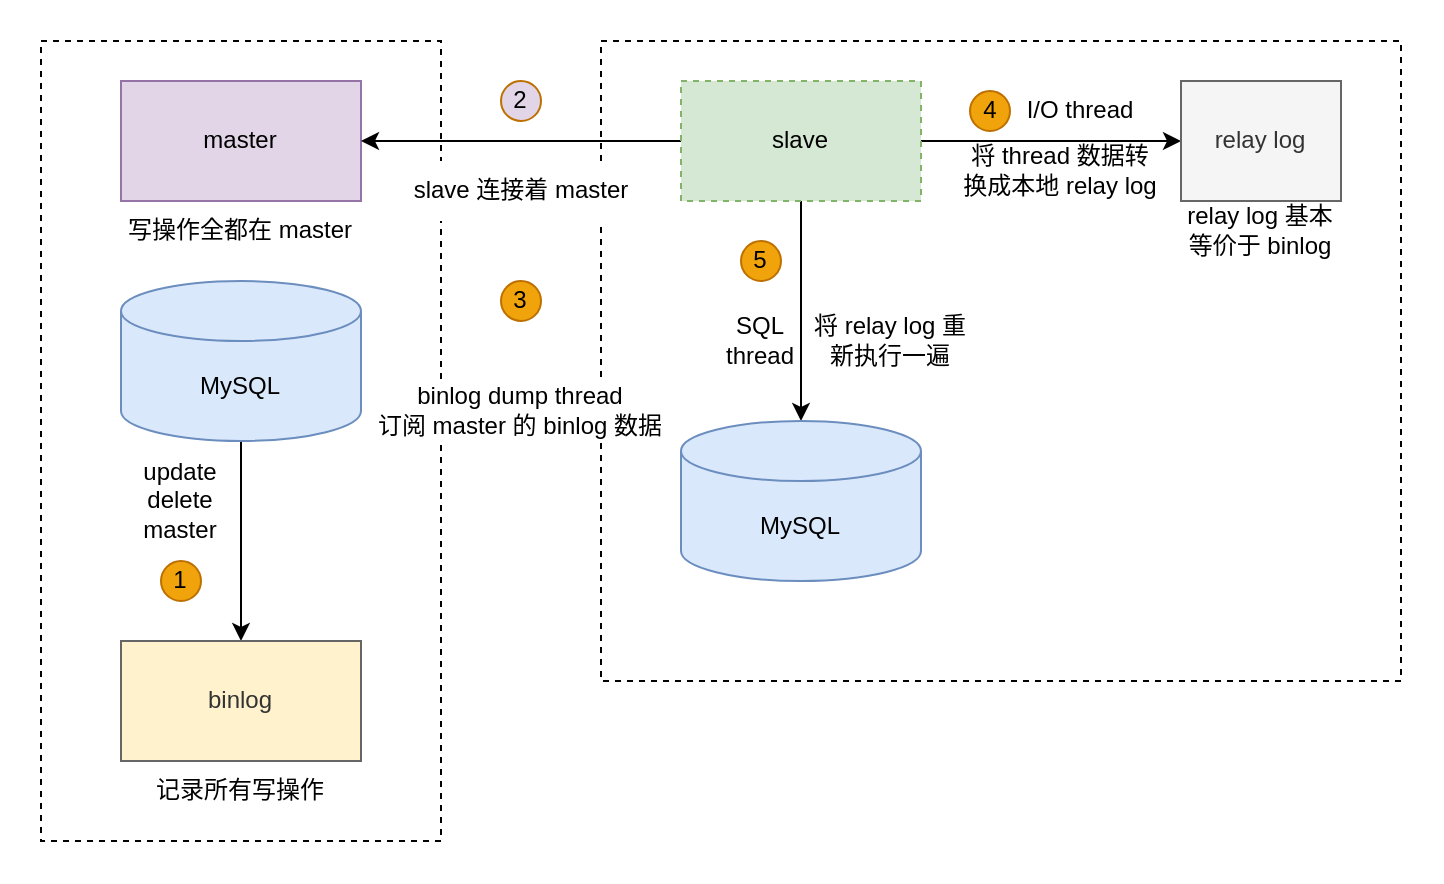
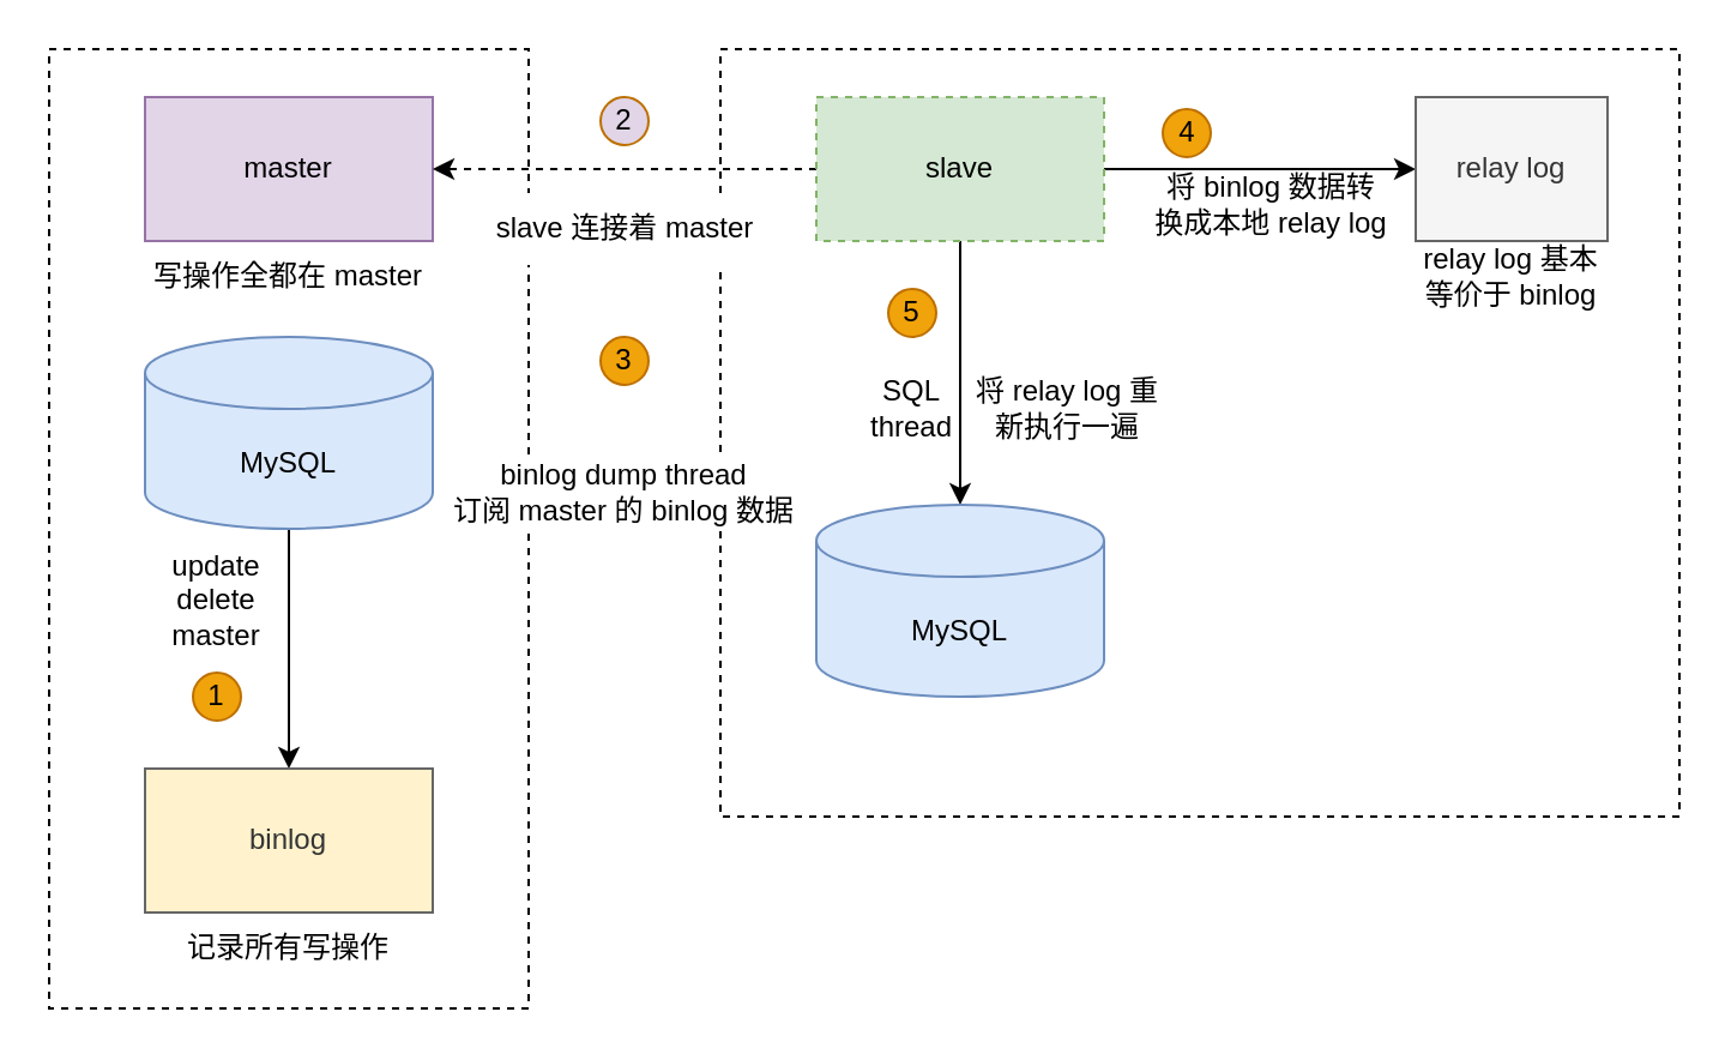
- <mxCell id="20" value="I/O thread" style="text;html=1;strokeColor=none;fillColor=none;align=center;verticalAlign=middle;whiteSpace=wrap;rounded=0;dashed=1;" vertex="1" parent="1"><mxGeometry x="510" y="40" width="60" height="30" as="geometry" /></mxCell>
- <mxCell id="5" style="edgeStyle=orthogonalEdgeStyle;rounded=0;orthogonalLoop=1;jettySize=auto;html=1;exitX=0;exitY=0.5;exitDx=0;exitDy=0;entryX=1;entryY=0.5;entryDx=0;entryDy=0;" edge="1" parent="1" source="8" target="4"><mxGeometry relative="1" as="geometry" /></mxCell>
+ <mxCell id="5" style="edgeStyle=orthogonalEdgeStyle;rounded=0;orthogonalLoop=1;jettySize=auto;html=1;exitX=0;exitY=0.5;exitDx=0;exitDy=0;entryX=1;entryY=0.5;entryDx=0;entryDy=0;dashed=1;" edge="1" parent="1" source="8" target="4"><mxGeometry relative="1" as="geometry" /></mxCell>
- <mxCell id="26" value="将 thread 数据转换成本地 relay log" style="text;html=1;strokeColor=none;fillColor=none;align=center;verticalAlign=middle;whiteSpace=wrap;rounded=0;dashed=1;fontSize=12;" vertex="1" parent="1"><mxGeometry x="480" y="70" width="100" height="30" as="geometry" /></mxCell>
+ <mxCell id="26" value="将 binlog 数据转换成本地 relay log" style="text;html=1;strokeColor=none;fillColor=none;align=center;verticalAlign=middle;whiteSpace=wrap;rounded=0;dashed=1;fontSize=12;" vertex="1" parent="1"><mxGeometry x="480" y="70" width="100" height="30" as="geometry" /></mxCell>
